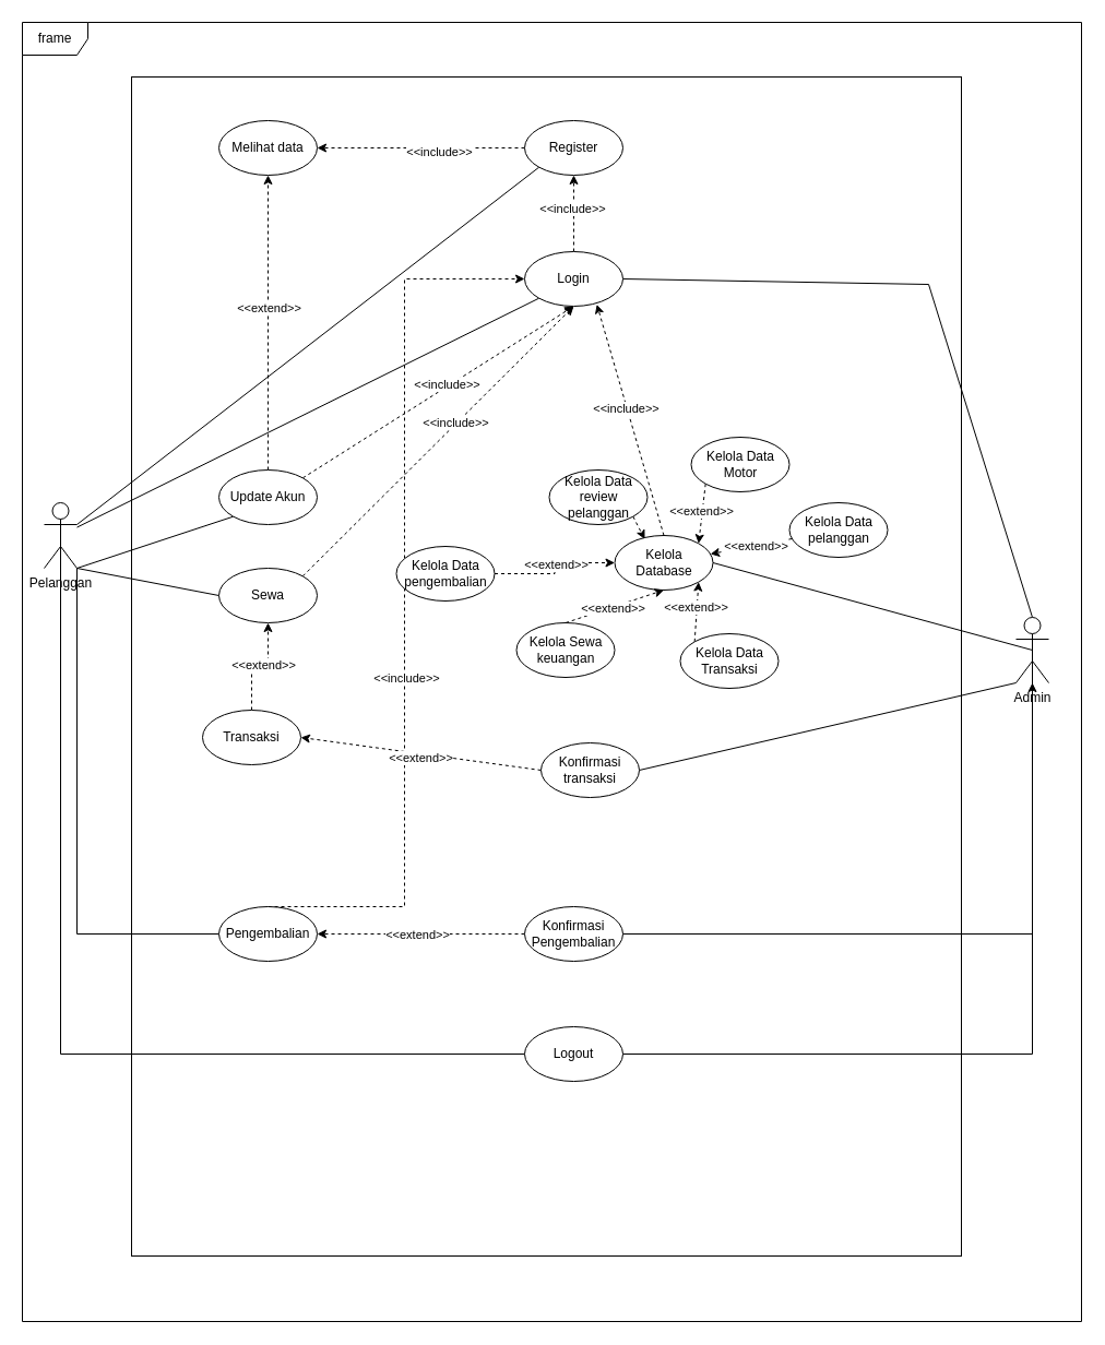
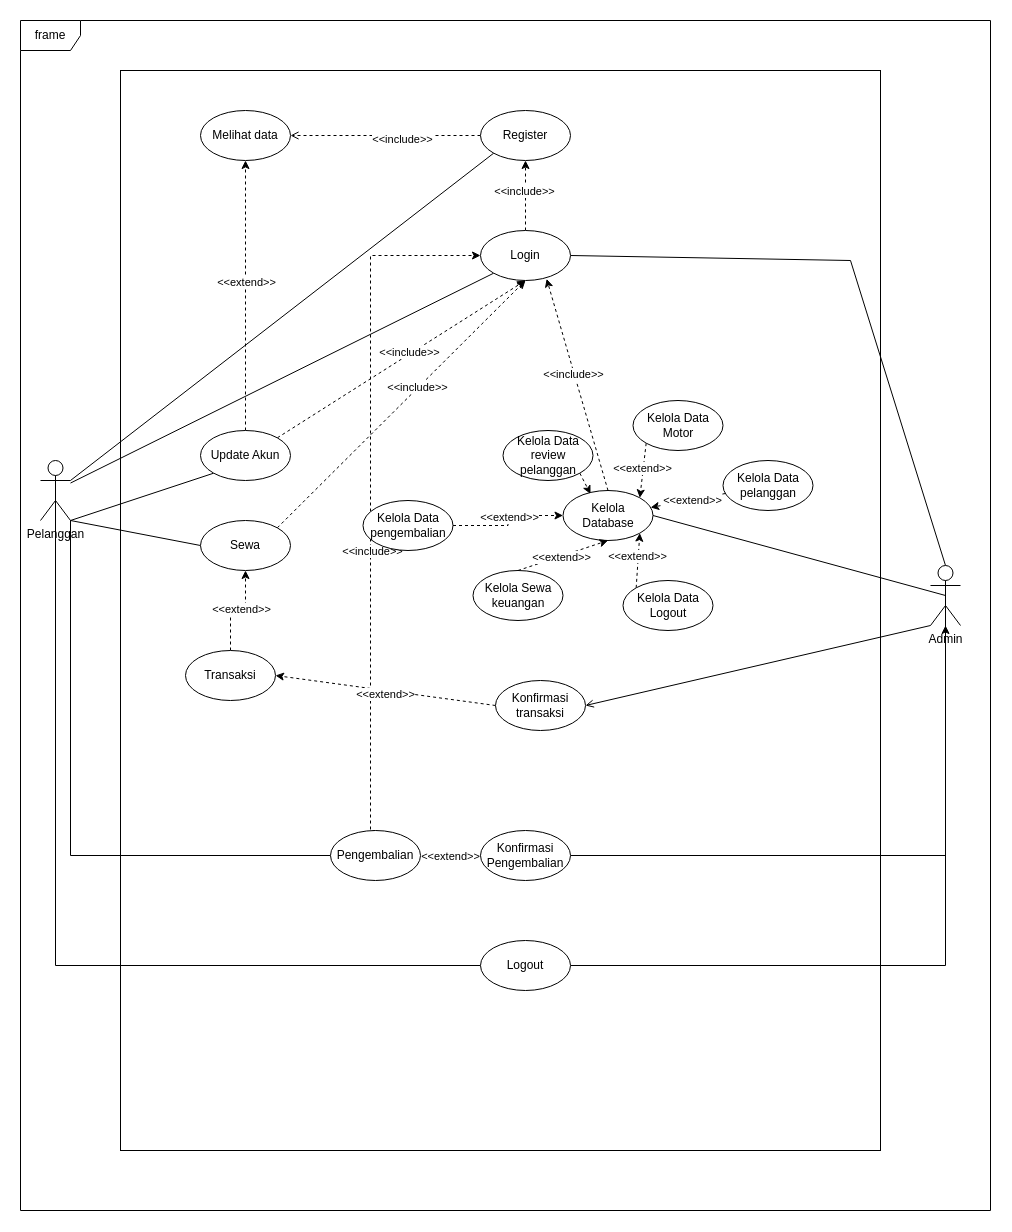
- <mxCell id="18" style="rounded=0;orthogonalLoop=1;jettySize=auto;html=1;exitX=0;exitY=0.5;exitDx=0;exitDy=0;entryX=1;entryY=0.5;entryDx=0;entryDy=0;dashed=1;" parent="1" source="20" target="22" edge="1"><mxGeometry relative="1" as="geometry" /></mxCell>
+ <mxCell id="18" style="rounded=0;orthogonalLoop=1;jettySize=auto;html=1;exitX=0;exitY=0.5;exitDx=0;exitDy=0;entryX=1;entryY=0.5;entryDx=0;entryDy=0;dashed=1;endArrow=open;" parent="1" source="20" target="22" edge="1"><mxGeometry relative="1" as="geometry" /></mxCell>
- <mxCell id="51" value="&lt;div&gt;Kelola Data Transaksi&lt;/div&gt;" style="ellipse;whiteSpace=wrap;html=1;" vertex="1" parent="1"><mxGeometry x="622.5" y="580" width="90" height="50" as="geometry" /></mxCell>
+ <mxCell id="51" value="&lt;div&gt;Kelola Data Logout&lt;/div&gt;" style="ellipse;whiteSpace=wrap;html=1;" vertex="1" parent="1"><mxGeometry x="622.5" y="580" width="90" height="50" as="geometry" /></mxCell>
- <mxCell id="11" style="rounded=0;orthogonalLoop=1;jettySize=auto;html=1;exitX=0;exitY=1;exitDx=0;exitDy=0;exitPerimeter=0;entryX=1;entryY=0.5;entryDx=0;entryDy=0;endArrow=none;endFill=0;" edge="1" parent="1" source="13" target="63"><mxGeometry relative="1" as="geometry" /></mxCell>
+ <mxCell id="11" style="rounded=0;orthogonalLoop=1;jettySize=auto;html=1;exitX=0;exitY=1;exitDx=0;exitDy=0;exitPerimeter=0;entryX=1;entryY=0.5;entryDx=0;entryDy=0;endArrow=open;endFill=0;" edge="1" parent="1" source="13" target="63"><mxGeometry relative="1" as="geometry" /></mxCell>
- <mxCell id="36" value="&lt;div&gt;Pengembalian&lt;/div&gt;" style="ellipse;whiteSpace=wrap;html=1;" vertex="1" parent="1"><mxGeometry x="200" y="830" width="90" height="50" as="geometry" /></mxCell>
+ <mxCell id="36" value="&lt;div&gt;Pengembalian&lt;/div&gt;" style="ellipse;whiteSpace=wrap;html=1;" vertex="1" parent="1"><mxGeometry x="330" y="830" width="90" height="50" as="geometry" /></mxCell>
